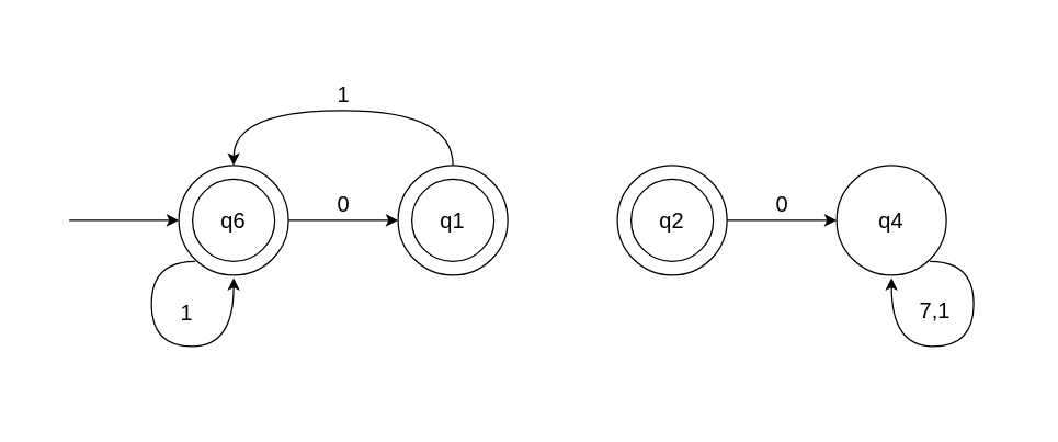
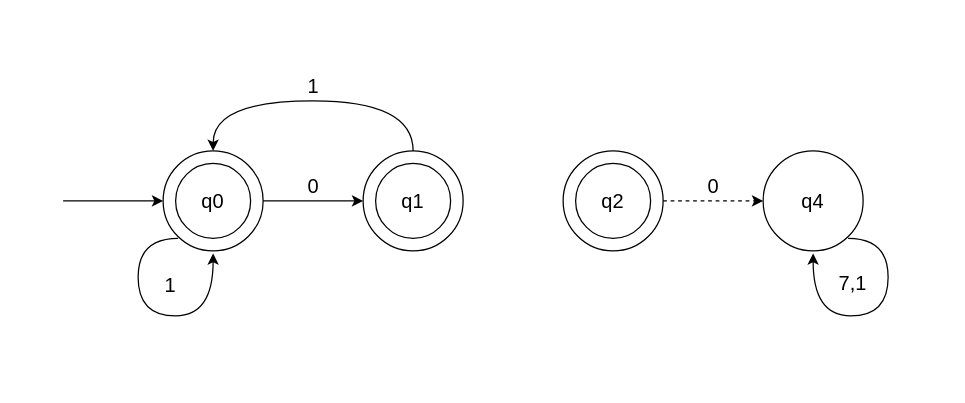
- <mxCell id="2" value="q6" style="ellipse;whiteSpace=wrap;html=1;fillColor=none;fontSize=16;" vertex="1" parent="1"><mxGeometry x="130" y="120" width="80" height="80" as="geometry" /></mxCell>
+ <mxCell id="2" value="q0" style="ellipse;whiteSpace=wrap;html=1;fillColor=none;fontSize=16;" vertex="1" parent="1"><mxGeometry x="130" y="120" width="80" height="80" as="geometry" /></mxCell>
- <mxCell id="8" value="0" style="endArrow=classic;html=1;rounded=0;entryX=0;entryY=0.5;entryDx=0;entryDy=0;exitX=1;exitY=0.5;exitDx=0;exitDy=0;fontSize=16;labelPosition=center;verticalLabelPosition=top;align=center;verticalAlign=bottom;" edge="1" parent="1" source="4" target="5"><mxGeometry width="50" height="50" relative="1" as="geometry"><mxPoint x="440" y="180" as="sourcePoint" /><mxPoint x="490" y="130" as="targetPoint" /></mxGeometry></mxCell>
+ <mxCell id="8" value="0" style="endArrow=classic;html=1;rounded=0;entryX=0;entryY=0.5;entryDx=0;entryDy=0;exitX=1;exitY=0.5;exitDx=0;exitDy=0;fontSize=16;labelPosition=center;verticalLabelPosition=top;align=center;verticalAlign=bottom;dashed=1;" edge="1" parent="1" source="4" target="5"><mxGeometry width="50" height="50" relative="1" as="geometry"><mxPoint x="440" y="180" as="sourcePoint" /><mxPoint x="490" y="130" as="targetPoint" /></mxGeometry></mxCell>
